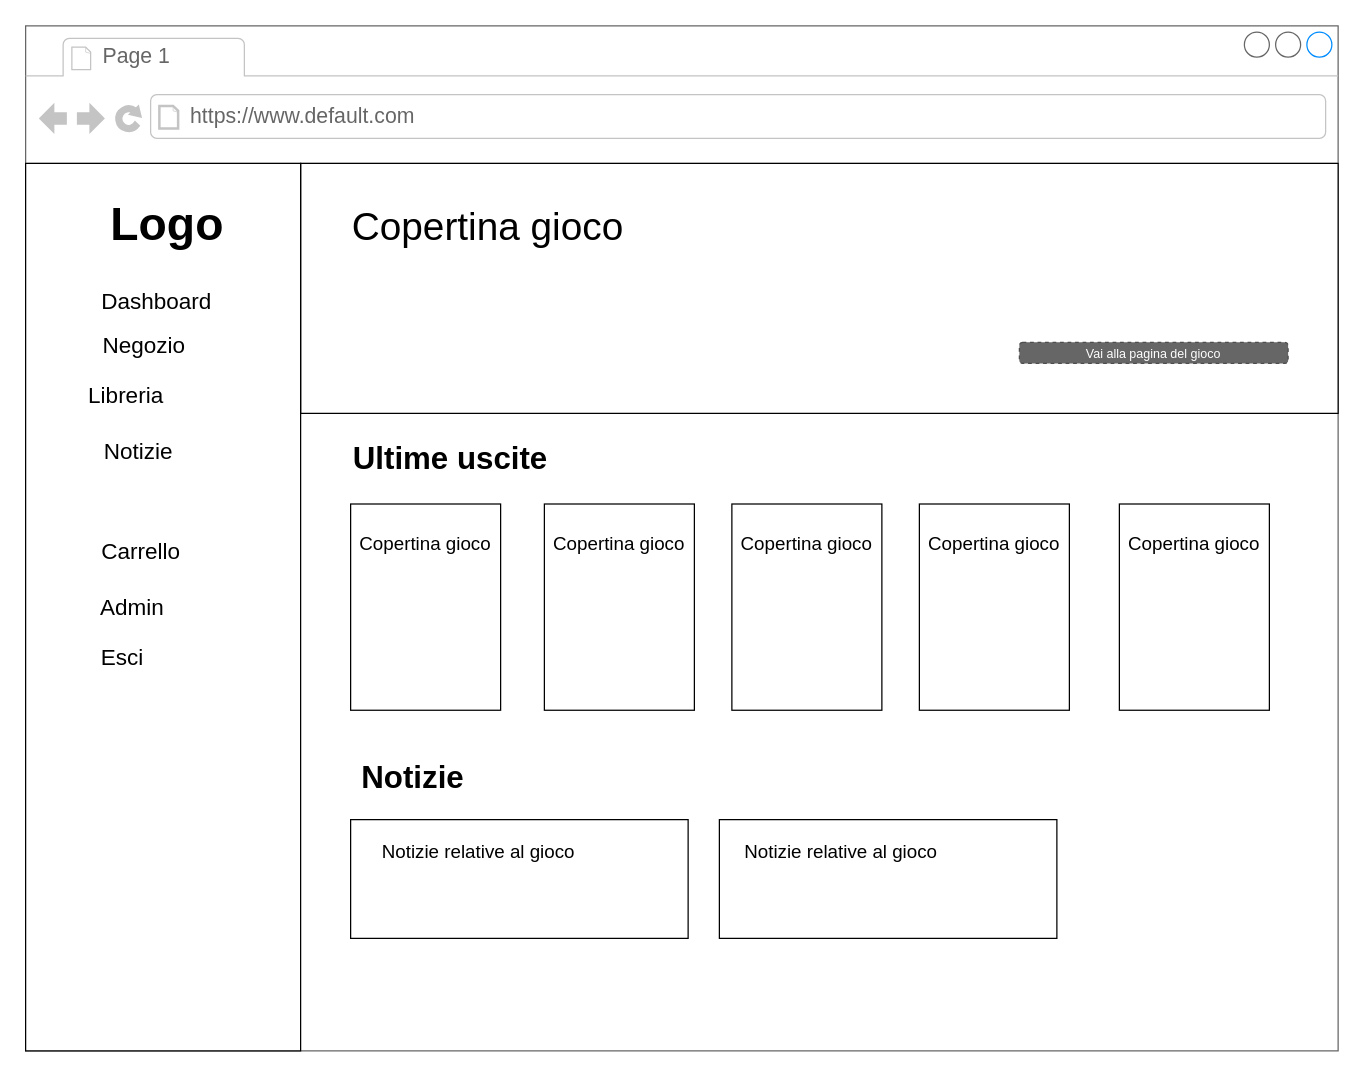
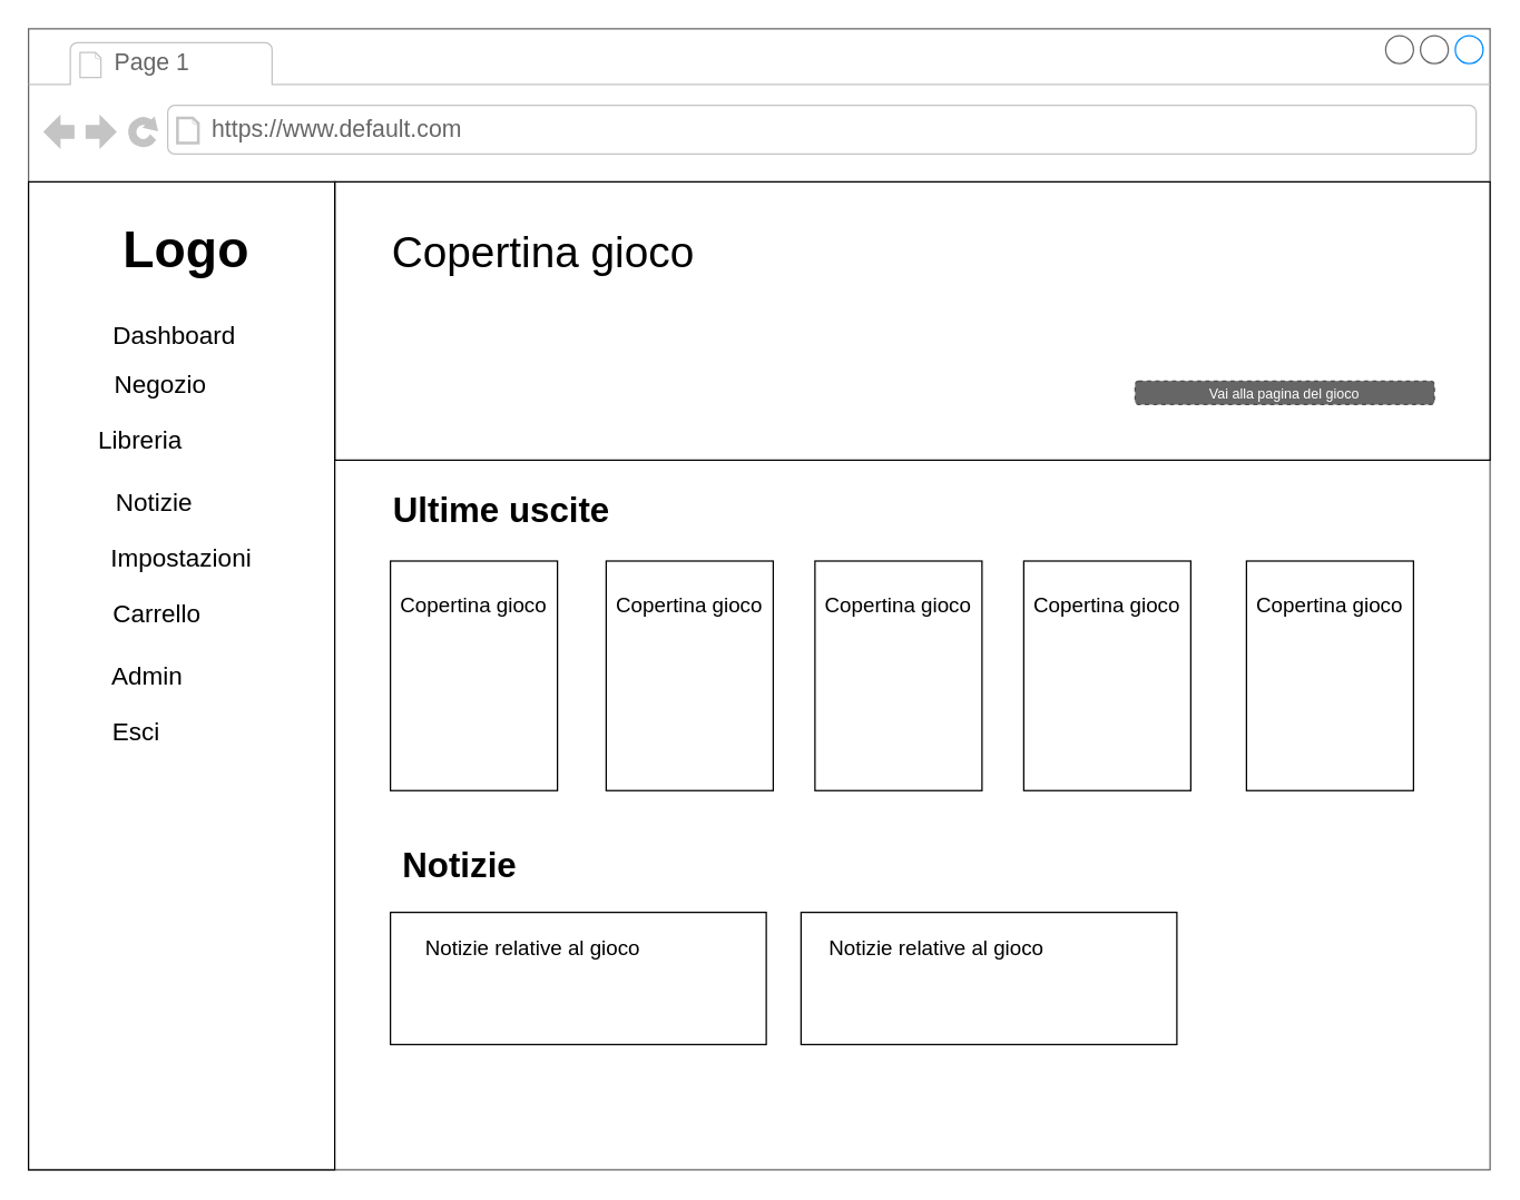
+ <mxCell id="13" value="&lt;span style=&quot;font-size: 18px&quot;&gt;Impostazioni&lt;/span&gt;" style="text;html=1;strokeColor=none;fillColor=none;align=center;verticalAlign=middle;whiteSpace=wrap;rounded=0;fontSize=20;" parent="2" vertex="1"><mxGeometry x="60" y="365" width="100" height="30" as="geometry" /></mxCell>
